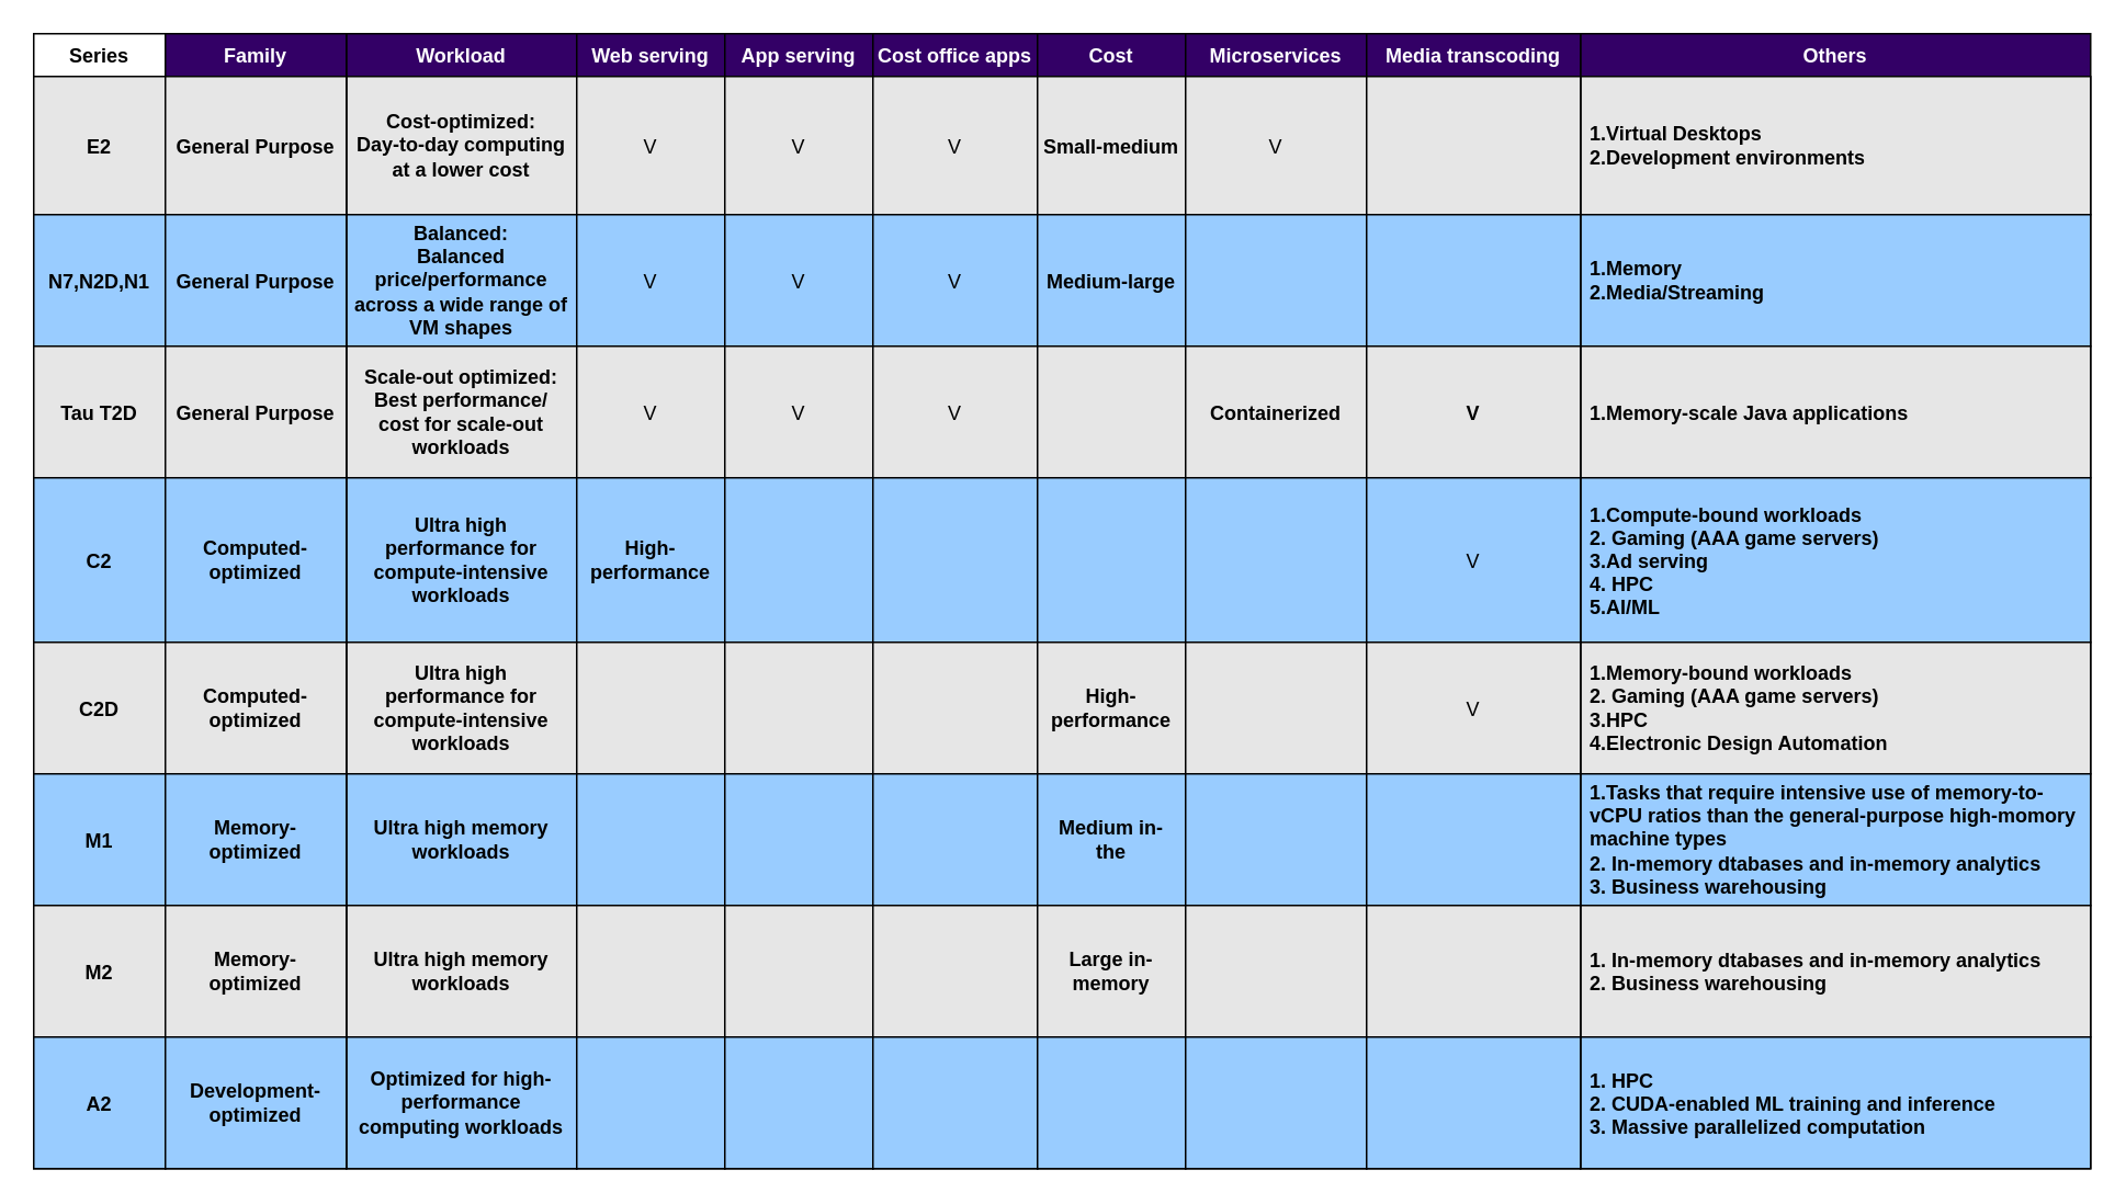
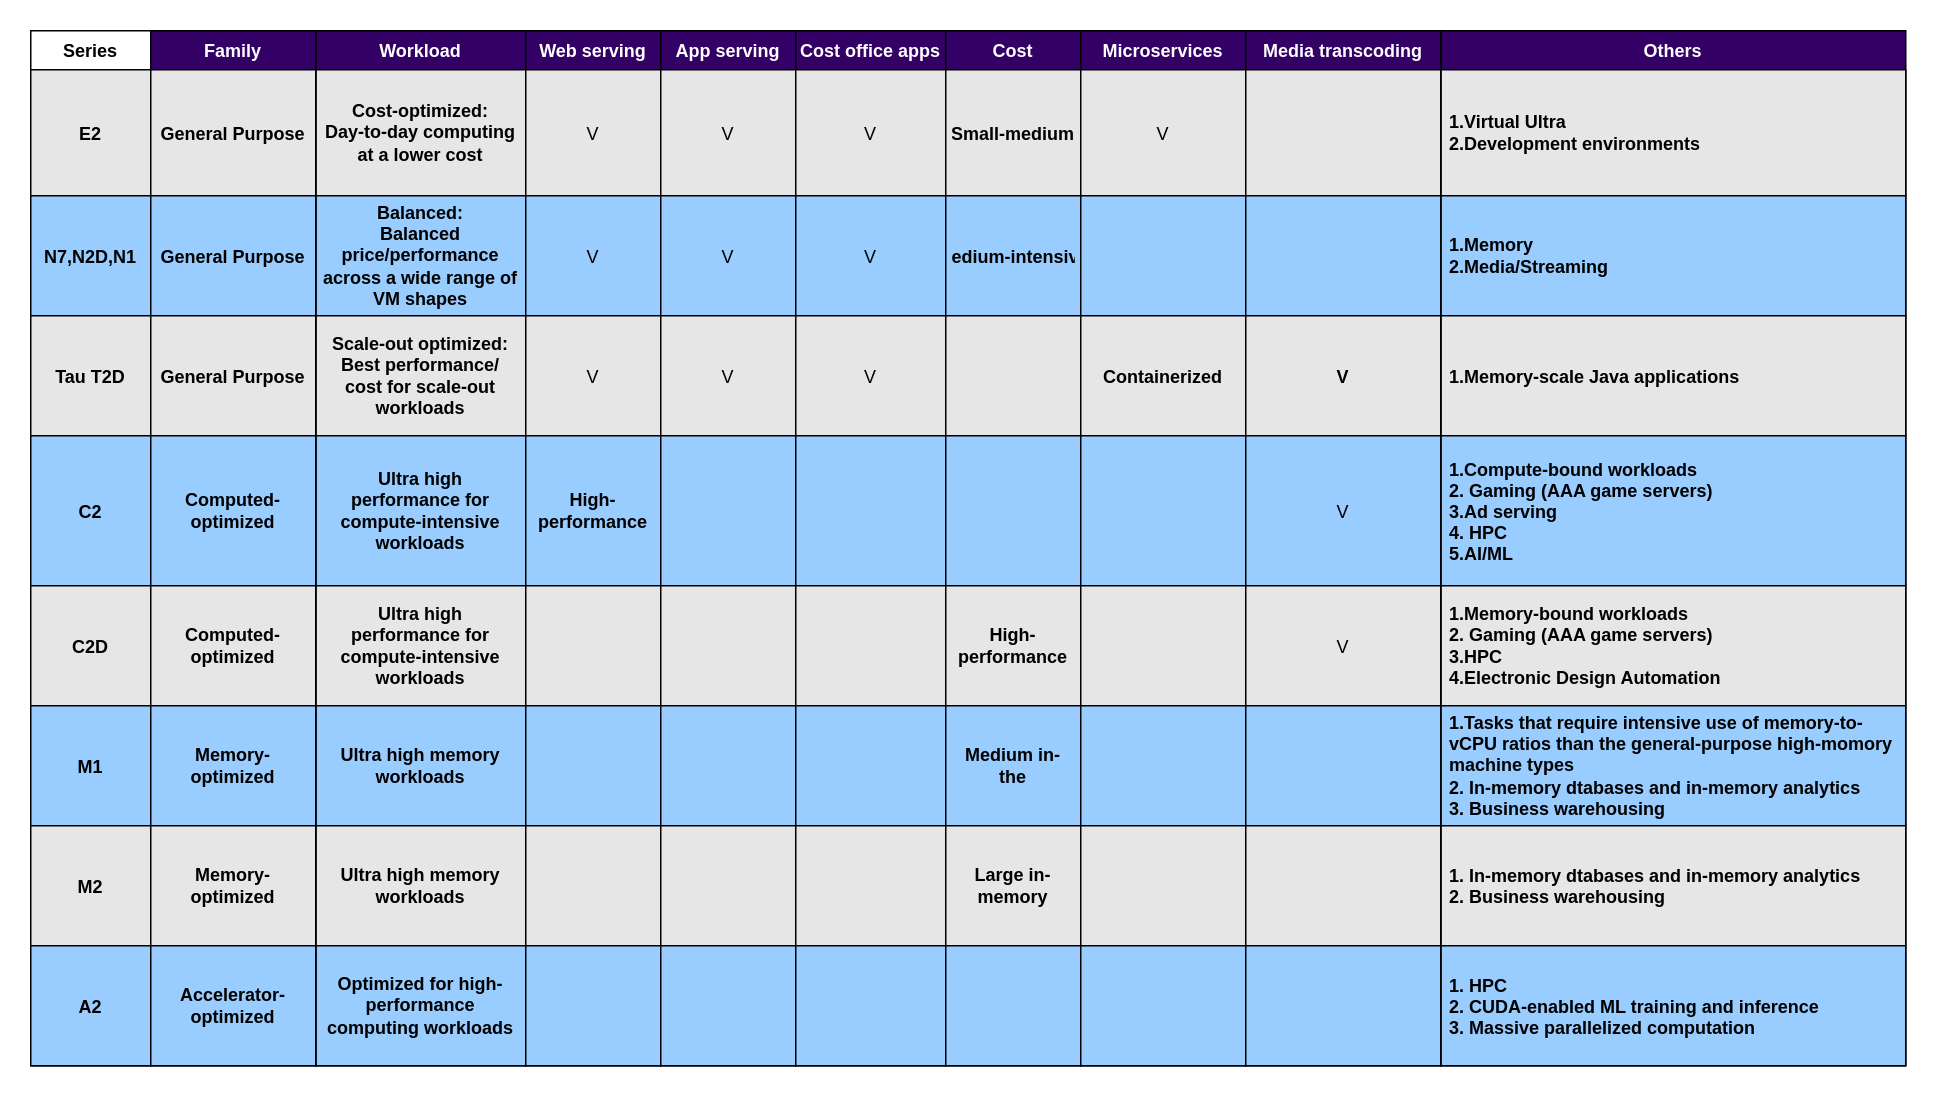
- <mxCell id="66" value="1.Virtual Desktops&#10;2.Development environments" style="text;strokeColor=default;fillColor=#E6E6E6;align=left;verticalAlign=middle;spacingLeft=4;spacingRight=4;overflow=hidden;rotatable=0;points=[[0,0.5],[1,0.5]];portConstraint=eastwest;whiteSpace=wrap;fontStyle=1" vertex="1" parent="65"><mxGeometry y="26" width="310" height="84" as="geometry" /></mxCell>
+ <mxCell id="66" value="1.Virtual Ultra&#10;2.Development environments" style="text;strokeColor=default;fillColor=#E6E6E6;align=left;verticalAlign=middle;spacingLeft=4;spacingRight=4;overflow=hidden;rotatable=0;points=[[0,0.5],[1,0.5]];portConstraint=eastwest;whiteSpace=wrap;fontStyle=1" vertex="1" parent="65"><mxGeometry y="26" width="310" height="84" as="geometry" /></mxCell>
- <mxCell id="58" value="Medium-large" style="text;strokeColor=default;fillColor=#99CCFF;align=center;verticalAlign=middle;spacingLeft=4;spacingRight=4;overflow=hidden;rotatable=0;points=[[0,0.5],[1,0.5]];portConstraint=eastwest;fontStyle=1" vertex="1" parent="56"><mxGeometry y="110" width="90" height="80" as="geometry" /></mxCell>
+ <mxCell id="58" value="Medium-intensive" style="text;strokeColor=default;fillColor=#99CCFF;align=center;verticalAlign=middle;spacingLeft=4;spacingRight=4;overflow=hidden;rotatable=0;points=[[0,0.5],[1,0.5]];portConstraint=eastwest;fontStyle=1" vertex="1" parent="56"><mxGeometry y="110" width="90" height="80" as="geometry" /></mxCell>
- <mxCell id="37" value="Development-optimized" style="text;strokeColor=default;fillColor=#99CCFF;align=center;verticalAlign=middle;spacingLeft=4;spacingRight=4;overflow=hidden;rotatable=0;points=[[0,0.5],[1,0.5]];portConstraint=eastwest;fontStyle=1;whiteSpace=wrap;" vertex="1" parent="29"><mxGeometry y="610" width="110" height="80" as="geometry" /></mxCell>
+ <mxCell id="37" value="Accelerator-optimized" style="text;strokeColor=default;fillColor=#99CCFF;align=center;verticalAlign=middle;spacingLeft=4;spacingRight=4;overflow=hidden;rotatable=0;points=[[0,0.5],[1,0.5]];portConstraint=eastwest;fontStyle=1;whiteSpace=wrap;" vertex="1" parent="29"><mxGeometry y="610" width="110" height="80" as="geometry" /></mxCell>
